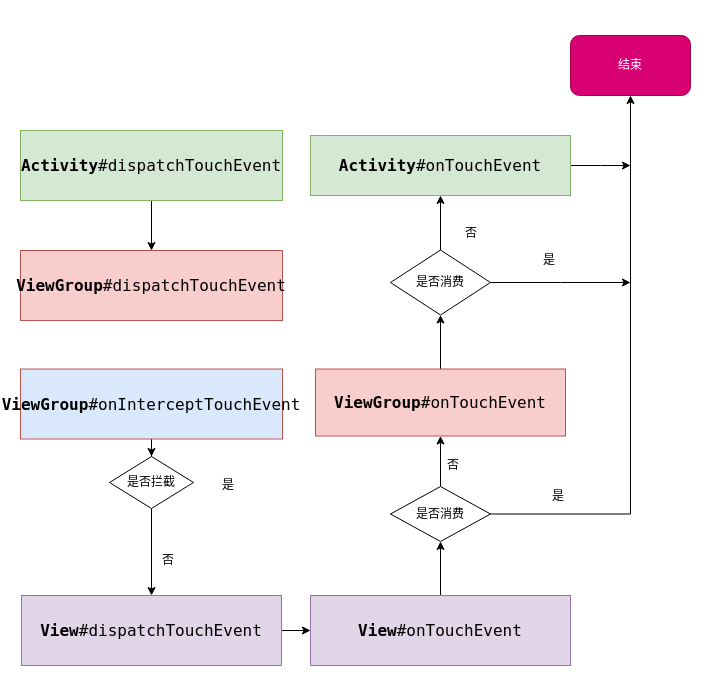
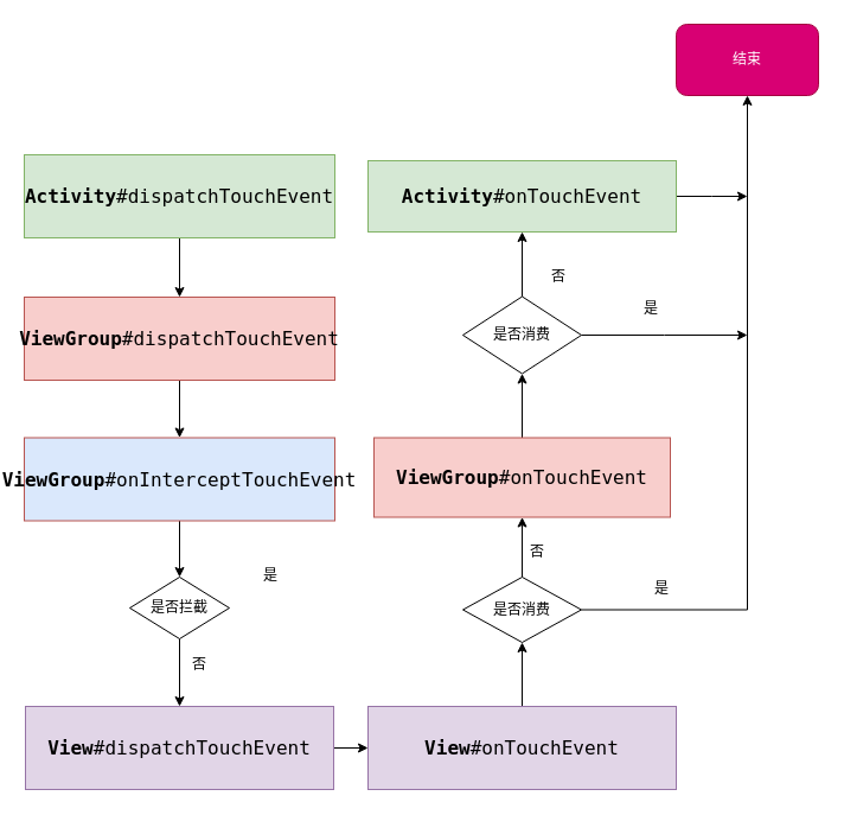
- <mxCell id="25" value="结束" style="rounded=1;whiteSpace=wrap;html=1;fillColor=#d80073;strokeColor=#A50040;fontColor=#ffffff;" vertex="1" parent="1"><mxGeometry x="570" y="35" width="120" height="60" as="geometry" /></mxCell>
+ <mxCell id="25" value="结束" style="rounded=1;whiteSpace=wrap;html=1;fillColor=#d80073;strokeColor=#A50040;fontColor=#ffffff;" vertex="1" parent="1"><mxGeometry x="570" y="20" width="120" height="60" as="geometry" /></mxCell>
+ <mxCell id="4" style="edgeStyle=orthogonalEdgeStyle;rounded=0;orthogonalLoop=1;jettySize=auto;html=1;" edge="1" parent="1" source="5" target="7"><mxGeometry relative="1" as="geometry" /></mxCell>
- <mxCell id="15" value="是否拦截" style="rhombus;whiteSpace=wrap;html=1;" vertex="1" parent="1"><mxGeometry x="109" y="456" width="84" height="52" as="geometry" /></mxCell>
+ <mxCell id="15" value="是否拦截" style="rhombus;whiteSpace=wrap;html=1;" vertex="1" parent="1"><mxGeometry x="109" y="486" width="84" height="52" as="geometry" /></mxCell>
